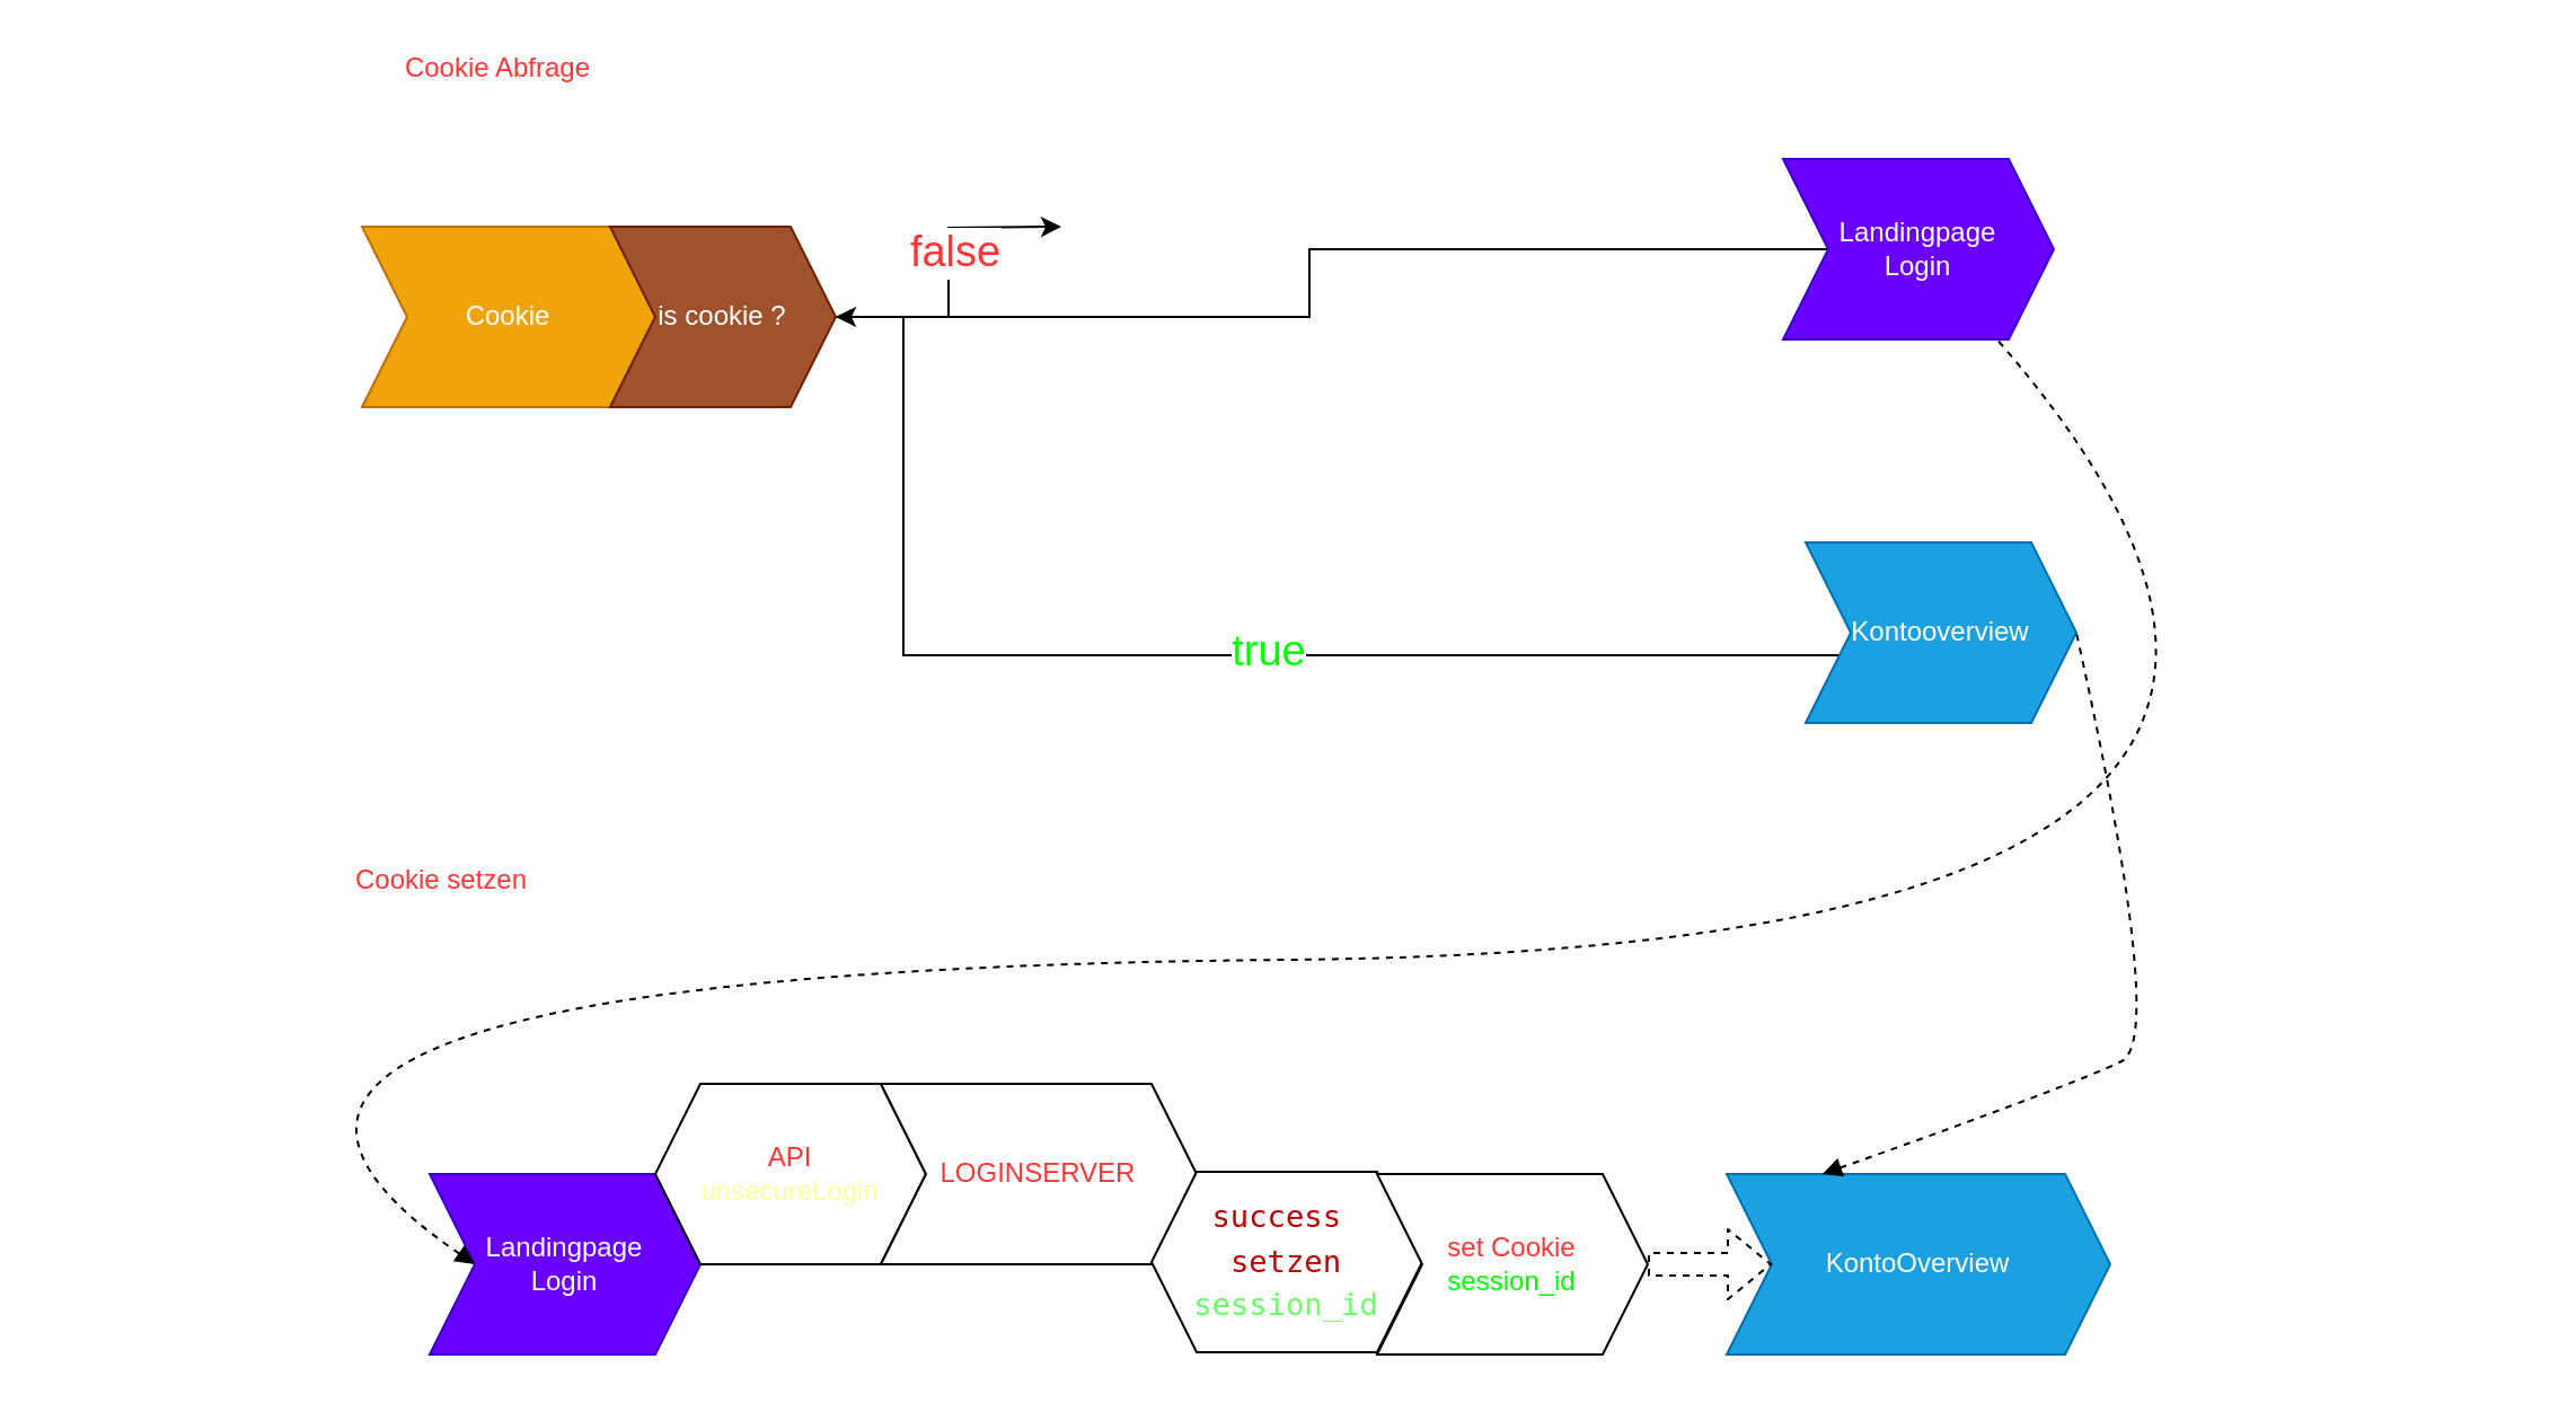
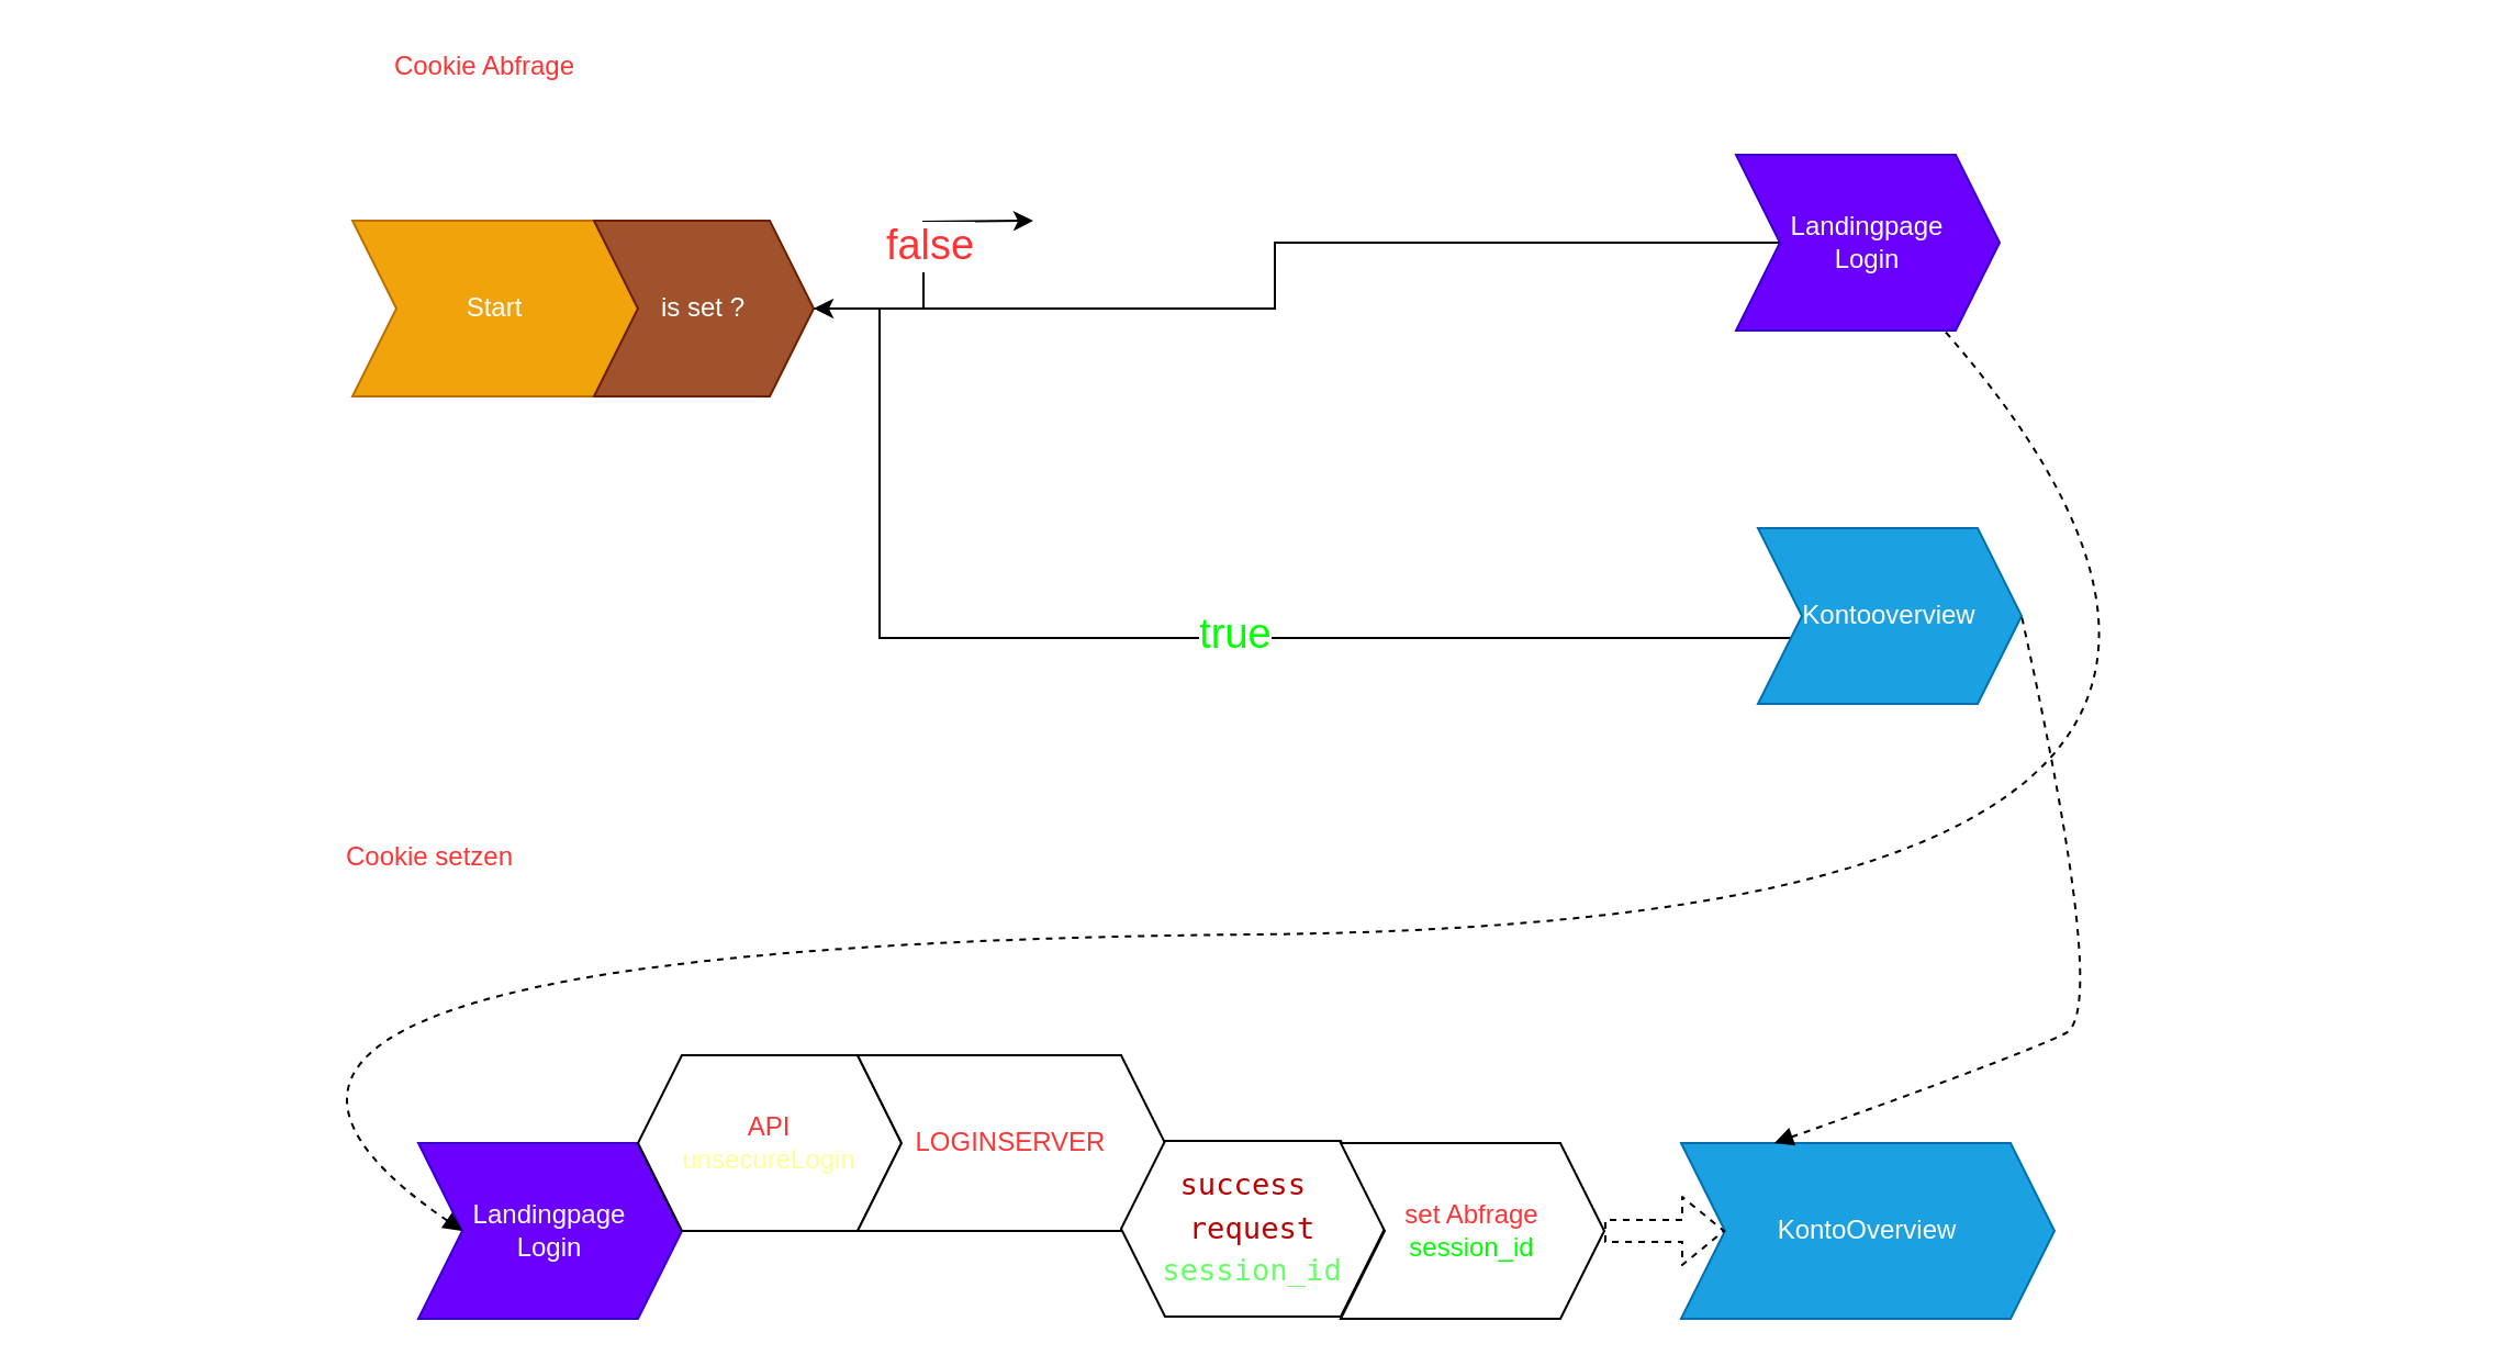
- <mxCell id="2" value="Cookie" style="shape=step;perimeter=stepPerimeter;whiteSpace=wrap;html=1;fixedSize=1;fillColor=#f0a30a;strokeColor=#BD7000;fontColor=#ffffff;" parent="1" vertex="1"><mxGeometry y="100" width="130" height="80" as="geometry" x="160" /></mxCell>
+ <mxCell id="2" value="Start" style="shape=step;perimeter=stepPerimeter;whiteSpace=wrap;html=1;fixedSize=1;fillColor=#f0a30a;strokeColor=#BD7000;fontColor=#ffffff;" parent="1" vertex="1"><mxGeometry y="100" width="130" height="80" as="geometry" x="160" /></mxCell>
- <mxCell id="7" value="is cookie ?" style="shape=step;perimeter=stepPerimeter;whiteSpace=wrap;html=1;fixedSize=1;fillColor=#a0522d;strokeColor=#6D1F00;fontColor=#ffffff;" parent="1" vertex="1"><mxGeometry x="270" y="100" width="100" height="80" as="geometry" /></mxCell>
+ <mxCell id="7" value="is set ?" style="shape=step;perimeter=stepPerimeter;whiteSpace=wrap;html=1;fixedSize=1;fillColor=#a0522d;strokeColor=#6D1F00;fontColor=#ffffff;" parent="1" vertex="1"><mxGeometry x="270" y="100" width="100" height="80" as="geometry" /></mxCell>
- <mxCell id="16" value="&lt;pre style=&quot;box-sizing: border-box ; font-family: , &amp;#34;consolas&amp;#34; , &amp;#34;liberation mono&amp;#34; , &amp;#34;menlo&amp;#34; , monospace ; font-size: 13.6px ; margin-top: 0px ; margin-bottom: 0px ; overflow-wrap: normal ; padding: 16px ; overflow: auto ; line-height: 1.45 ; border-radius: 6px ; word-break: normal&quot;&gt;&lt;span class=&quot;pl-s&quot; style=&quot;box-sizing: border-box&quot;&gt;&lt;font color=&quot;rgba(0, 0, 0, 0)&quot;&gt;success &lt;br/&gt;setzen&lt;br&gt;&lt;/font&gt;&lt;font color=&quot;#66ff66&quot;&gt;session_id&lt;/font&gt;&lt;/span&gt;&lt;span class=&quot;pl-s&quot; style=&quot;box-sizing: border-box&quot;&gt;&lt;br&gt;&lt;/span&gt;&lt;/pre&gt;" style="shape=hexagon;perimeter=hexagonPerimeter2;whiteSpace=wrap;html=1;fixedSize=1;fontColor=#FF3333;" parent="1" vertex="1"><mxGeometry x="510" y="519" width="120" height="80" as="geometry" /></mxCell>
+ <mxCell id="16" value="&lt;pre style=&quot;box-sizing: border-box ; font-family: , &amp;#34;consolas&amp;#34; , &amp;#34;liberation mono&amp;#34; , &amp;#34;menlo&amp;#34; , monospace ; font-size: 13.6px ; margin-top: 0px ; margin-bottom: 0px ; overflow-wrap: normal ; padding: 16px ; overflow: auto ; line-height: 1.45 ; border-radius: 6px ; word-break: normal&quot;&gt;&lt;span class=&quot;pl-s&quot; style=&quot;box-sizing: border-box&quot;&gt;&lt;font color=&quot;rgba(0, 0, 0, 0)&quot;&gt;success &lt;br/&gt;request&lt;br&gt;&lt;/font&gt;&lt;font color=&quot;#66ff66&quot;&gt;session_id&lt;/font&gt;&lt;/span&gt;&lt;span class=&quot;pl-s&quot; style=&quot;box-sizing: border-box&quot;&gt;&lt;br&gt;&lt;/span&gt;&lt;/pre&gt;" style="shape=hexagon;perimeter=hexagonPerimeter2;whiteSpace=wrap;html=1;fixedSize=1;fontColor=#FF3333;" parent="1" vertex="1"><mxGeometry x="510" y="519" width="120" height="80" as="geometry" /></mxCell>
- <mxCell id="17" value="set Cookie&lt;br&gt;&lt;font color=&quot;#00ff00&quot;&gt;session_id&lt;/font&gt;" style="shape=step;perimeter=stepPerimeter;whiteSpace=wrap;html=1;fixedSize=1;fontColor=#FF3333;" parent="1" vertex="1"><mxGeometry x="610" y="520" width="120" height="80" as="geometry" /></mxCell>
+ <mxCell id="17" value="set Abfrage&lt;br&gt;&lt;font color=&quot;#00ff00&quot;&gt;session_id&lt;/font&gt;" style="shape=step;perimeter=stepPerimeter;whiteSpace=wrap;html=1;fixedSize=1;fontColor=#FF3333;" parent="1" vertex="1"><mxGeometry x="610" y="520" width="120" height="80" as="geometry" /></mxCell>
